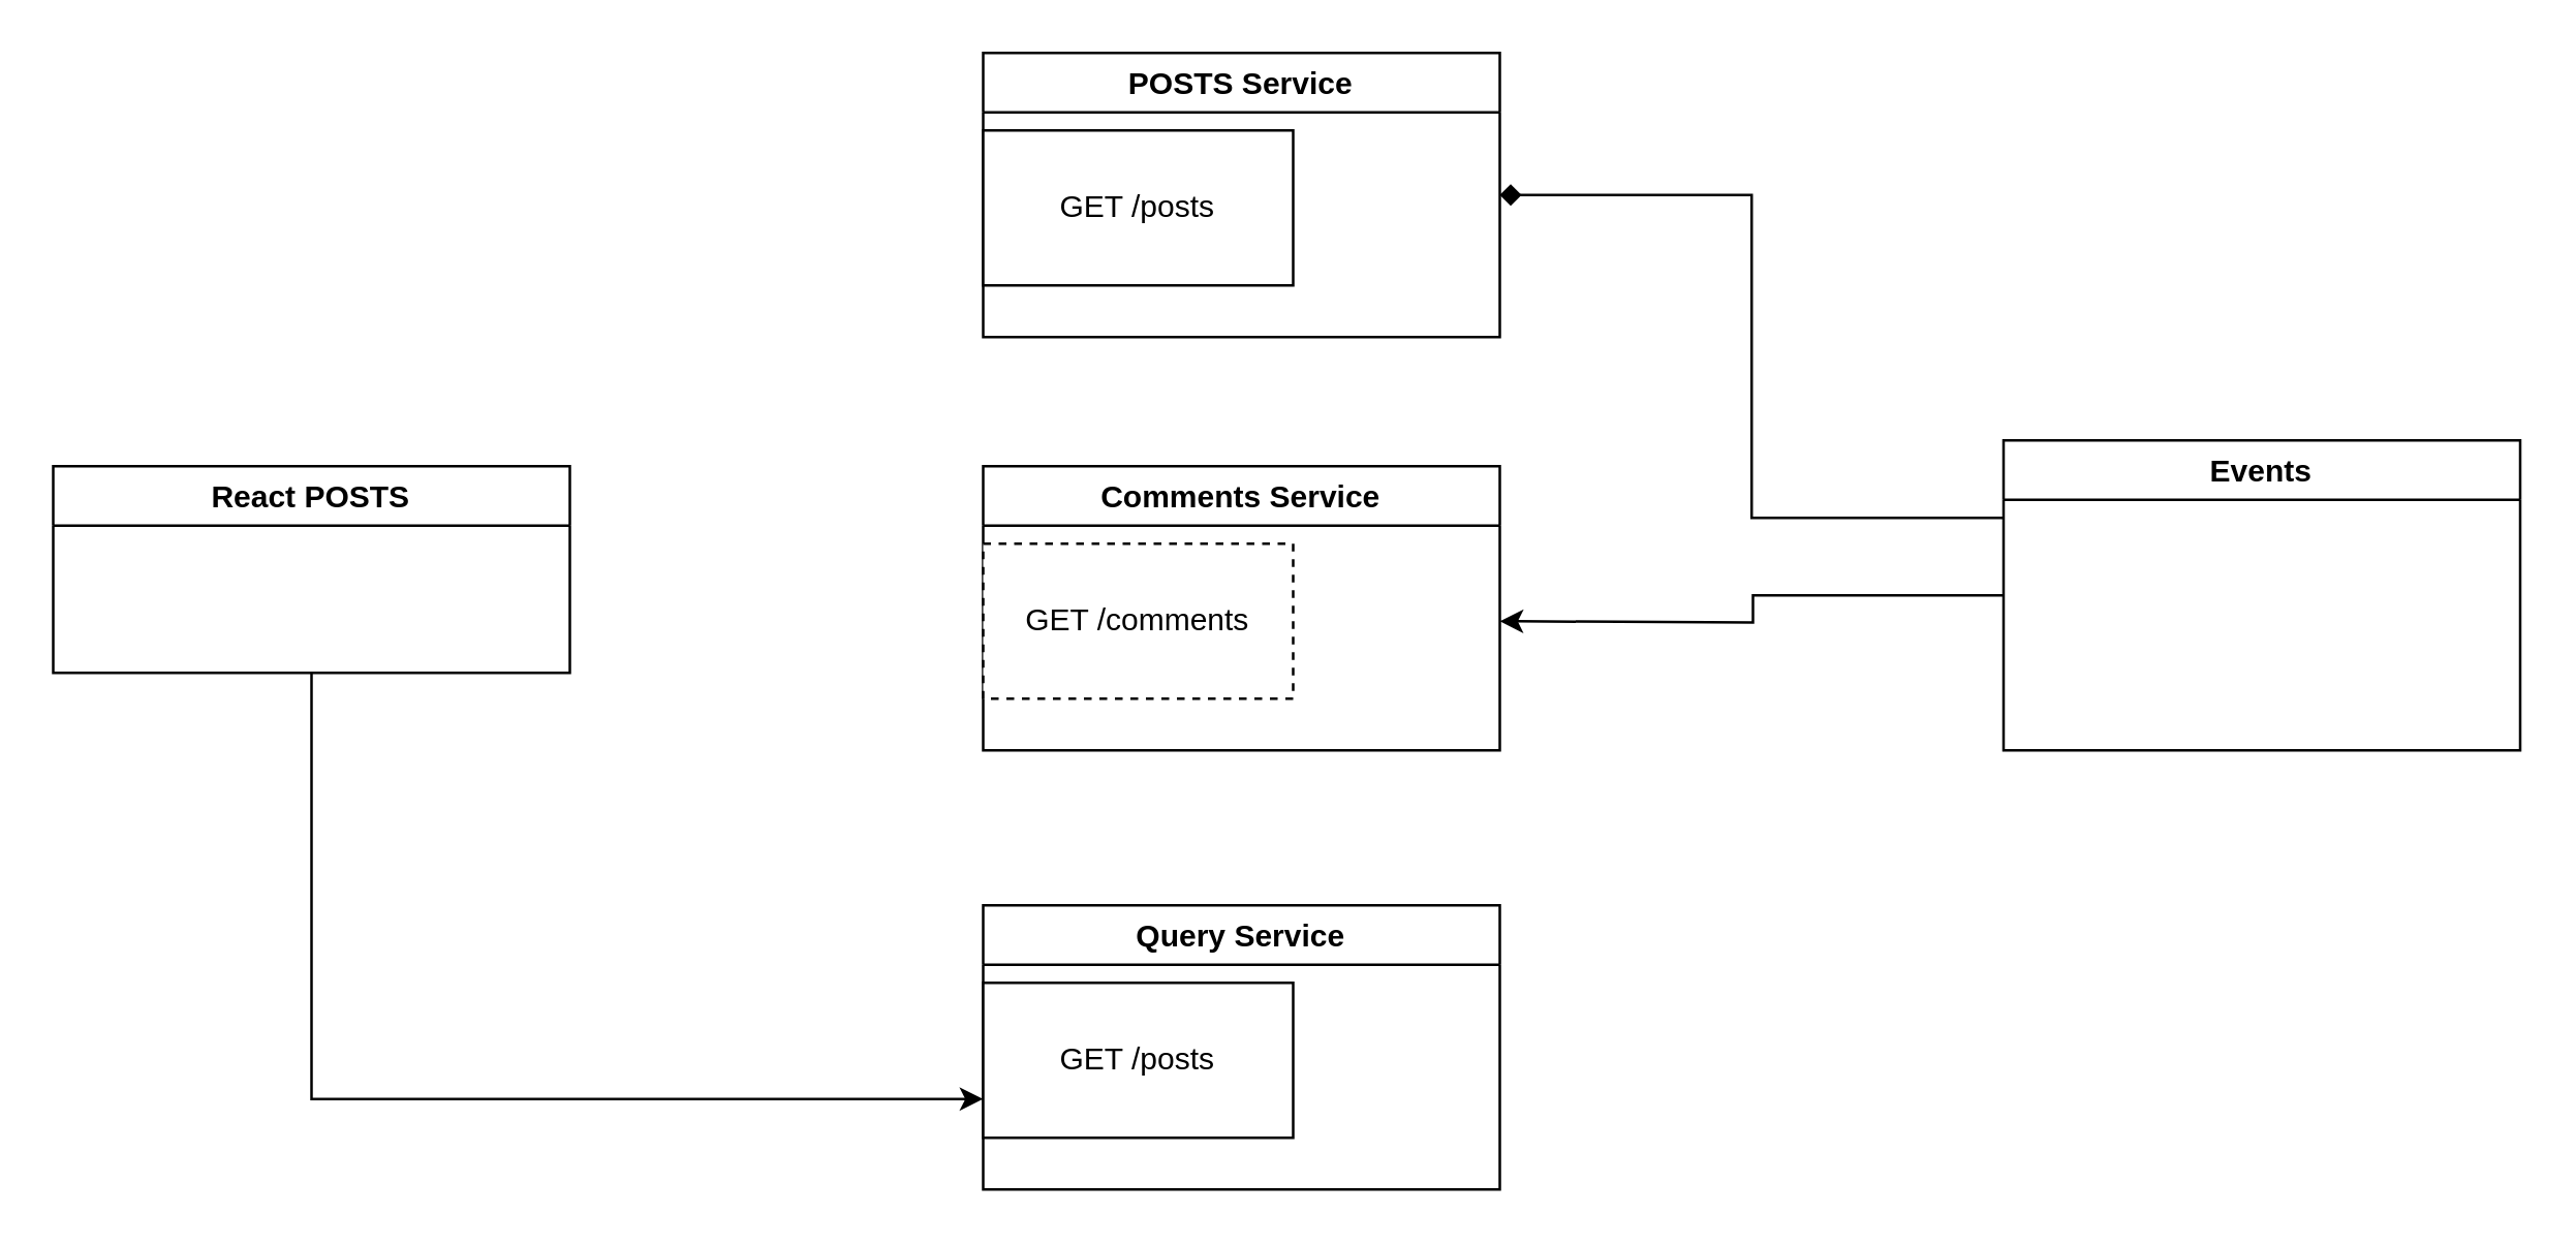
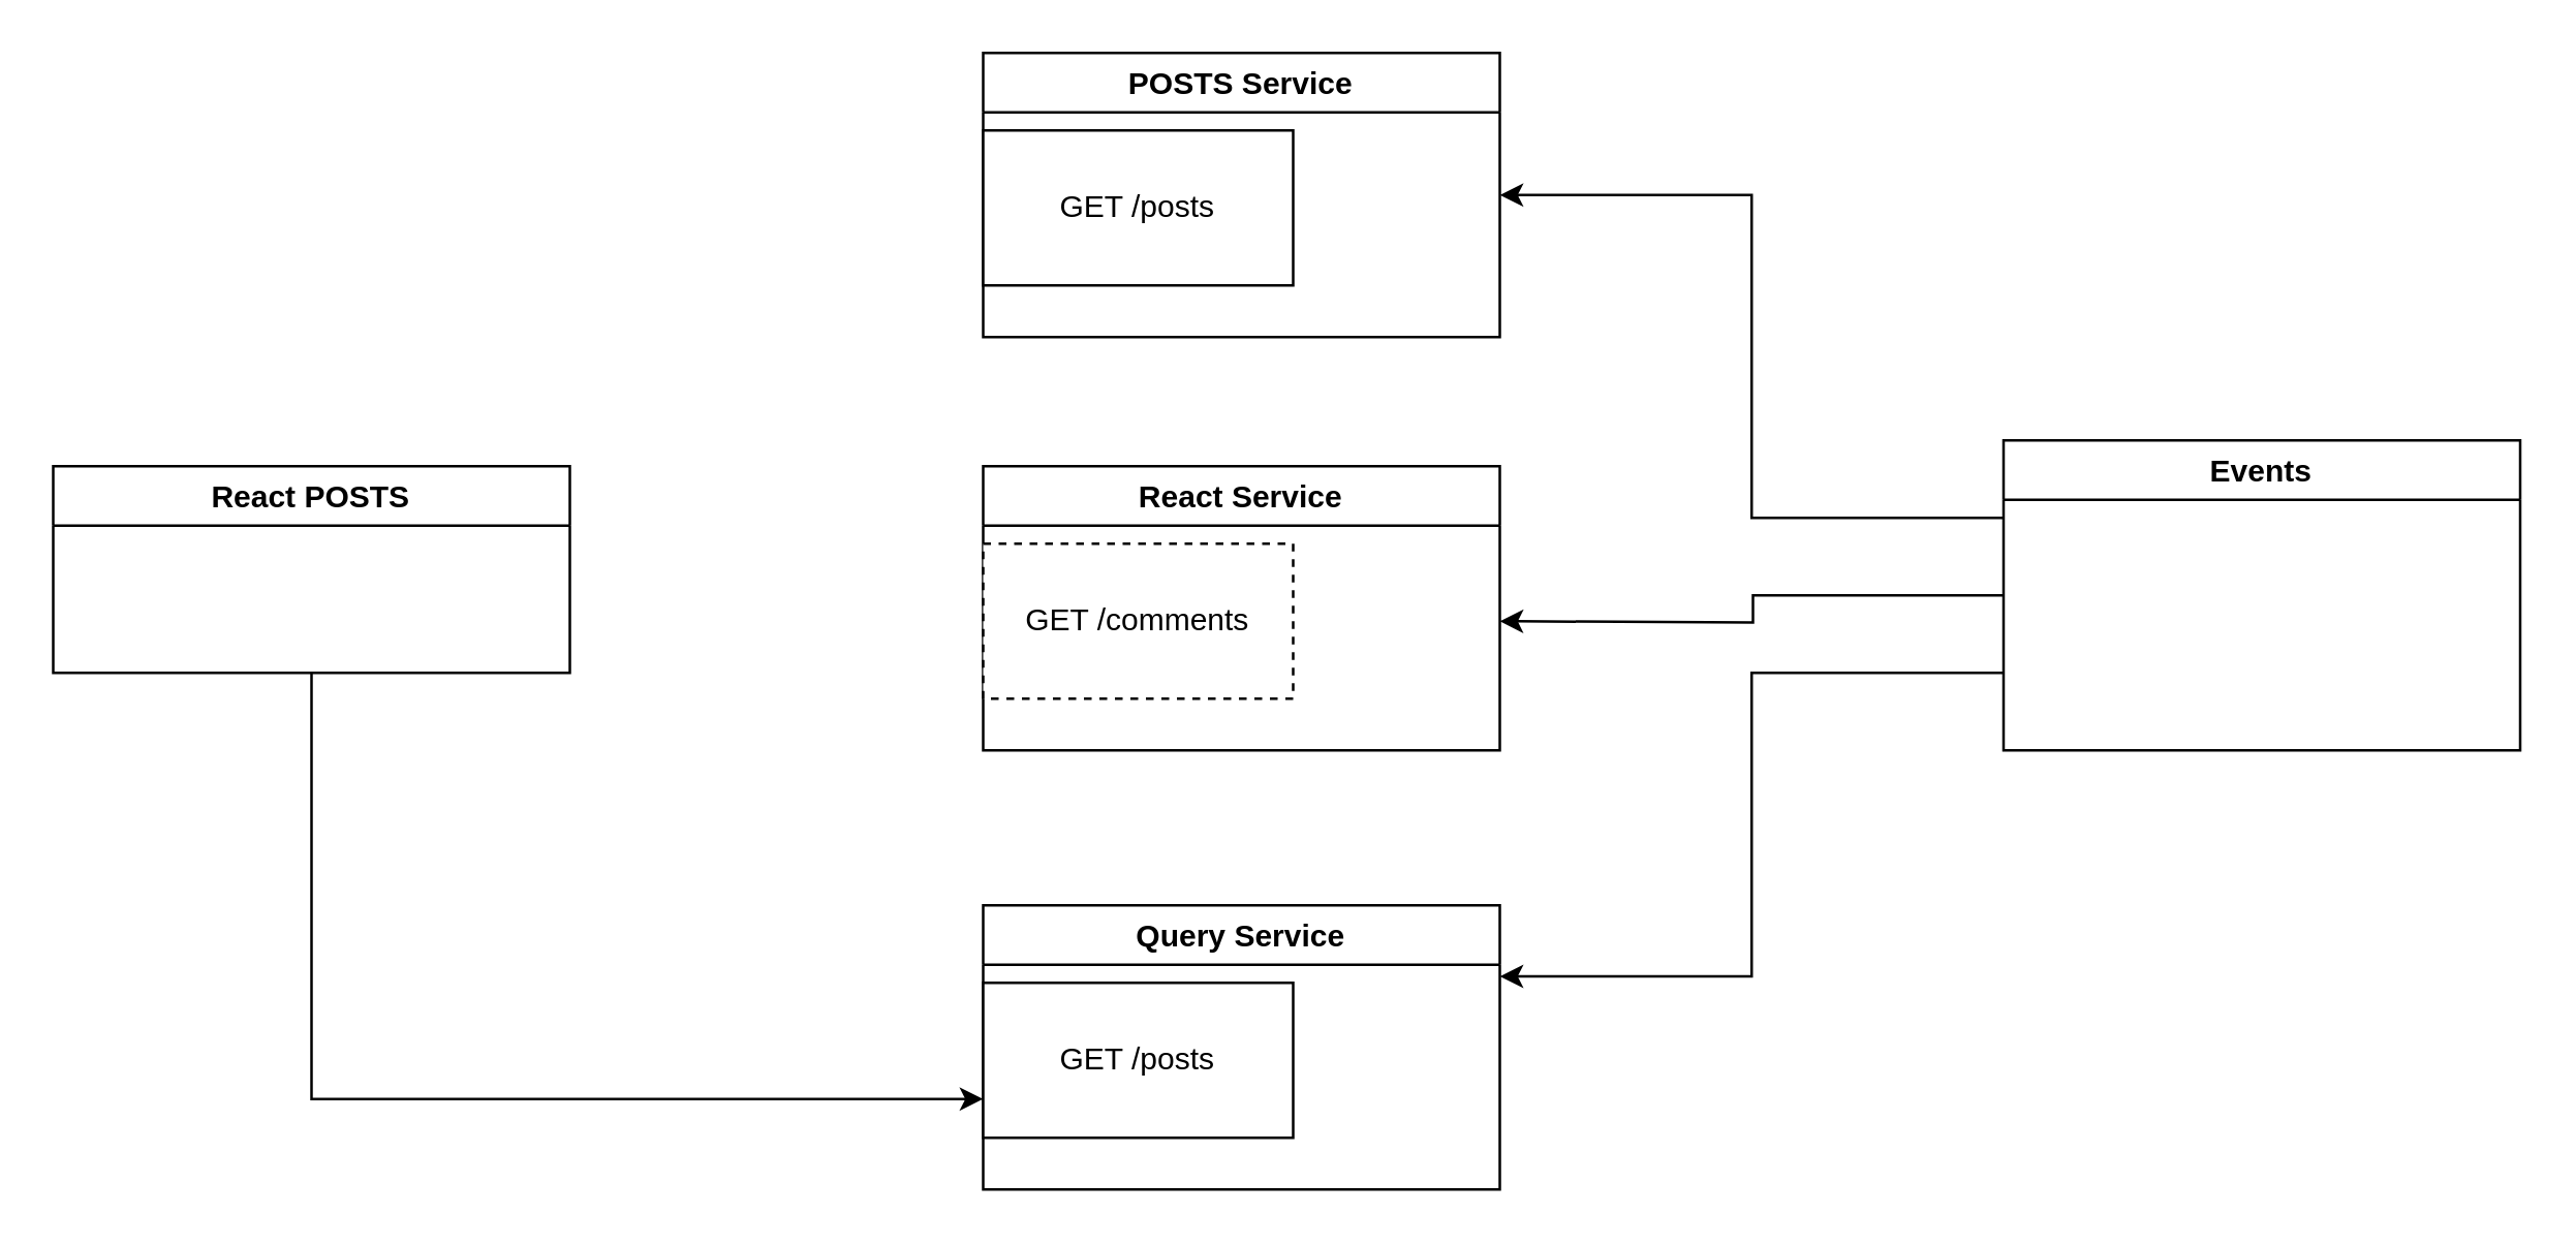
- <mxCell id="10" style="edgeStyle=orthogonalEdgeStyle;rounded=0;orthogonalLoop=1;jettySize=auto;html=1;exitX=0;exitY=0.25;exitDx=0;exitDy=0;entryX=1;entryY=0.5;entryDx=0;entryDy=0;endArrow=diamond;" parent="1" source="13" target="4" edge="1"><mxGeometry relative="1" as="geometry" /></mxCell>
+ <mxCell id="10" style="edgeStyle=orthogonalEdgeStyle;rounded=0;orthogonalLoop=1;jettySize=auto;html=1;exitX=0;exitY=0.25;exitDx=0;exitDy=0;entryX=1;entryY=0.5;entryDx=0;entryDy=0;" parent="1" source="13" target="4" edge="1"><mxGeometry relative="1" as="geometry" /></mxCell>
- <mxCell id="6" value="Comments Service" style="swimlane;" parent="1" vertex="1"><mxGeometry x="380" y="180" width="200" height="110" as="geometry" /></mxCell>
+ <mxCell id="6" value="React Service" style="swimlane;" parent="1" vertex="1"><mxGeometry x="380" y="180" width="200" height="110" as="geometry" /></mxCell>
+ <mxCell id="12" style="edgeStyle=orthogonalEdgeStyle;rounded=0;orthogonalLoop=1;jettySize=auto;html=1;exitX=0;exitY=0.75;exitDx=0;exitDy=0;entryX=1;entryY=0.25;entryDx=0;entryDy=0;" parent="1" source="13" target="8" edge="1"><mxGeometry relative="1" as="geometry" /></mxCell>
